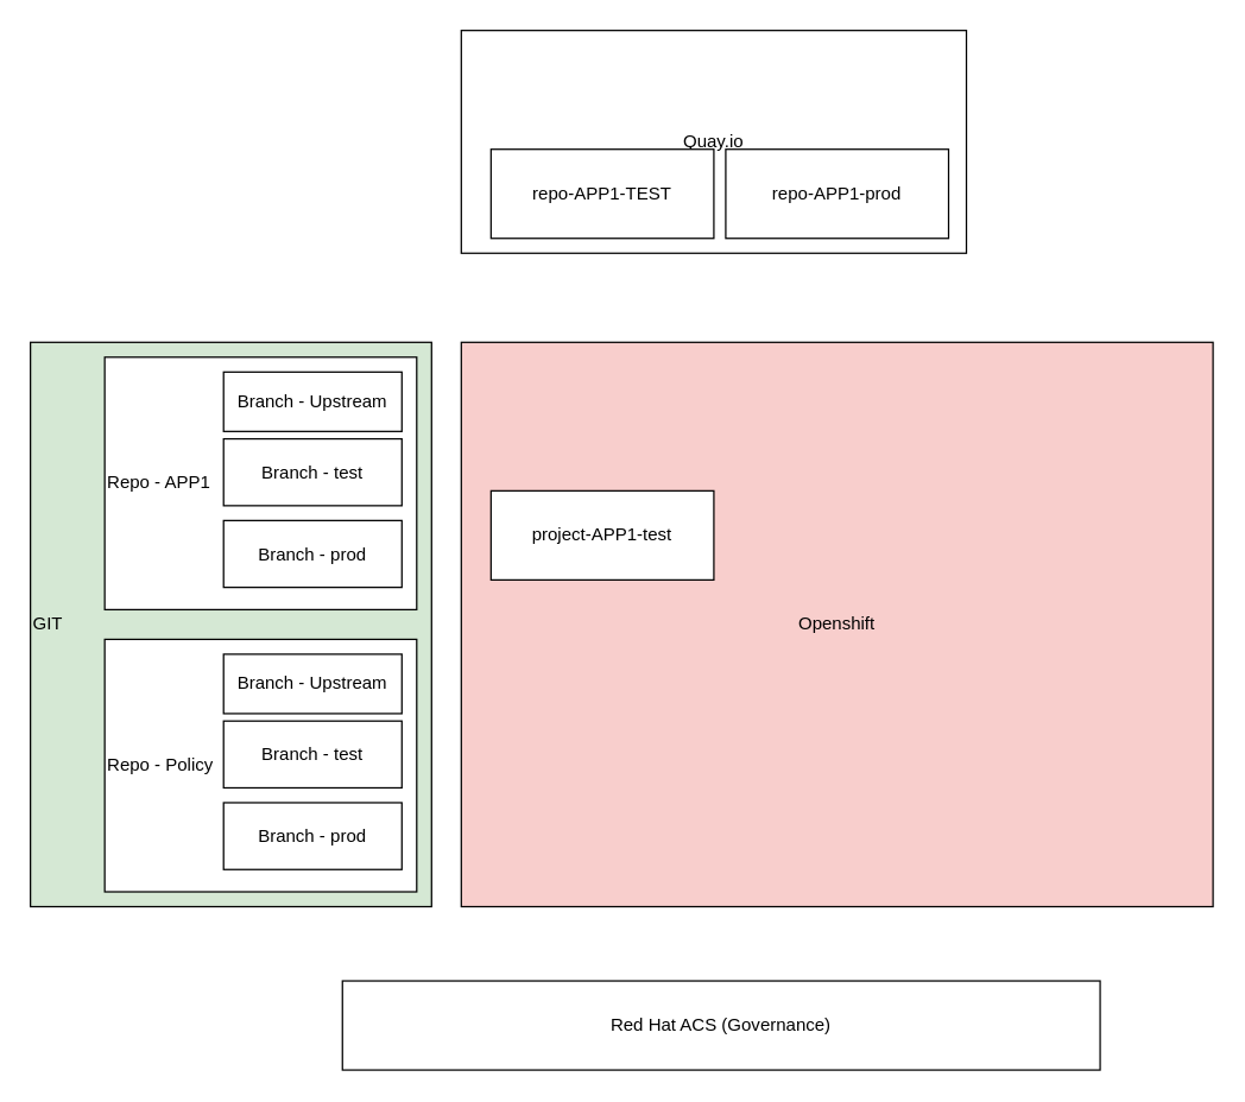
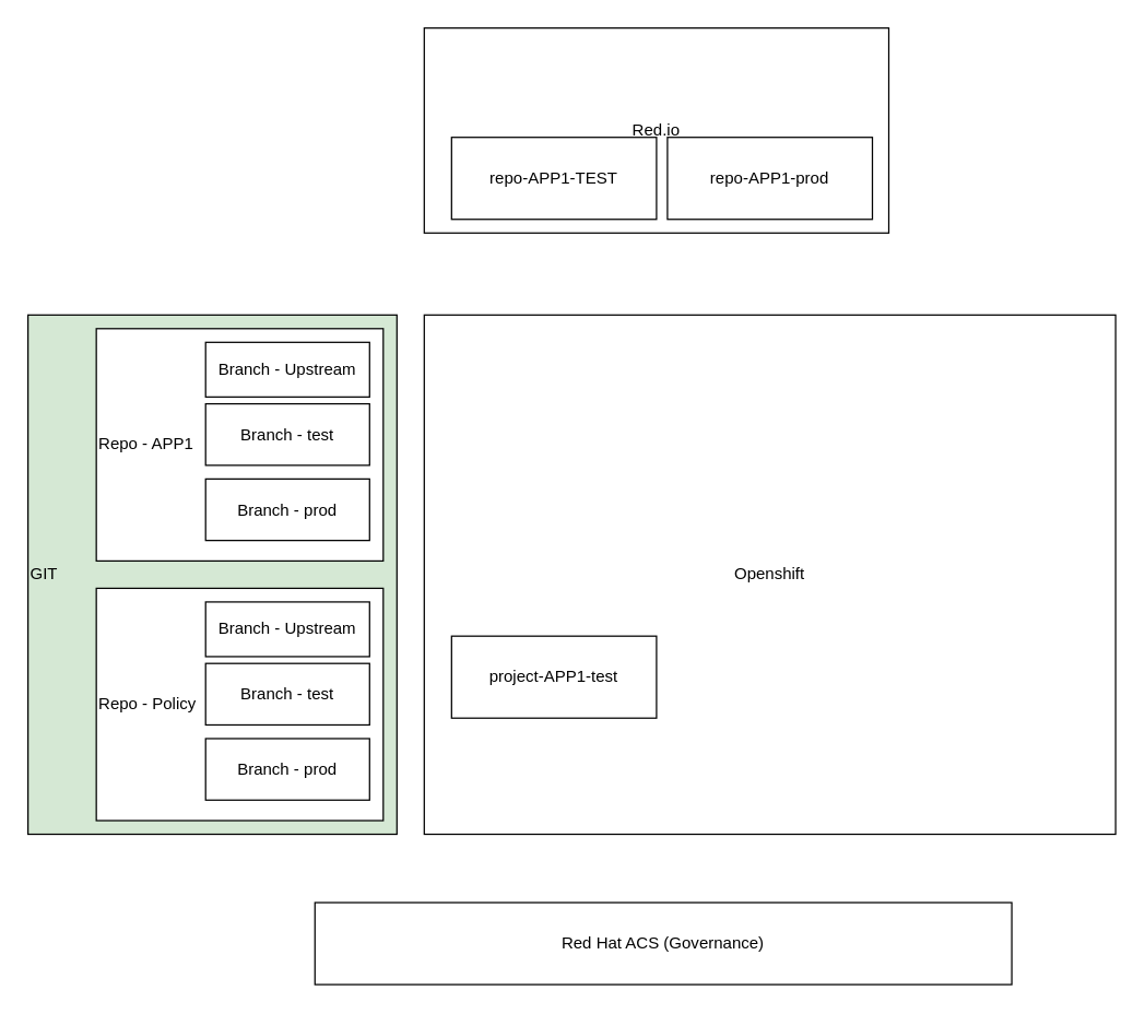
- <mxCell id="3" value="&lt;div style=&quot;&quot;&gt;&lt;span style=&quot;background-color: initial;&quot;&gt;Quay.io&lt;/span&gt;&lt;/div&gt;" style="rounded=0;whiteSpace=wrap;html=1;align=center;" parent="1" vertex="1"><mxGeometry x="310" y="20" width="340" height="150" as="geometry" /></mxCell>
+ <mxCell id="3" value="&lt;div style=&quot;&quot;&gt;&lt;span style=&quot;background-color: initial;&quot;&gt;Red.io&lt;/span&gt;&lt;/div&gt;" style="rounded=0;whiteSpace=wrap;html=1;align=center;" parent="1" vertex="1"><mxGeometry x="310" y="20" width="340" height="150" as="geometry" /></mxCell>
- <mxCell id="5" value="project-APP1-test" style="rounded=0;whiteSpace=wrap;html=1;" parent="1" vertex="1"><mxGeometry x="330" y="330" width="150" height="60" as="geometry" /></mxCell>
+ <mxCell id="5" value="project-APP1-test" style="rounded=0;whiteSpace=wrap;html=1;" parent="1" vertex="1"><mxGeometry x="330" y="465" width="150" height="60" as="geometry" /></mxCell>
- <mxCell id="2" value="Openshift" style="rounded=0;whiteSpace=wrap;html=1;fillColor=#f8cecc;" parent="1" vertex="1"><mxGeometry x="310" y="230" width="506" height="380" as="geometry" /></mxCell>
+ <mxCell id="2" value="Openshift" style="rounded=0;whiteSpace=wrap;html=1;" parent="1" vertex="1"><mxGeometry x="310" y="230" width="506" height="380" as="geometry" /></mxCell>
